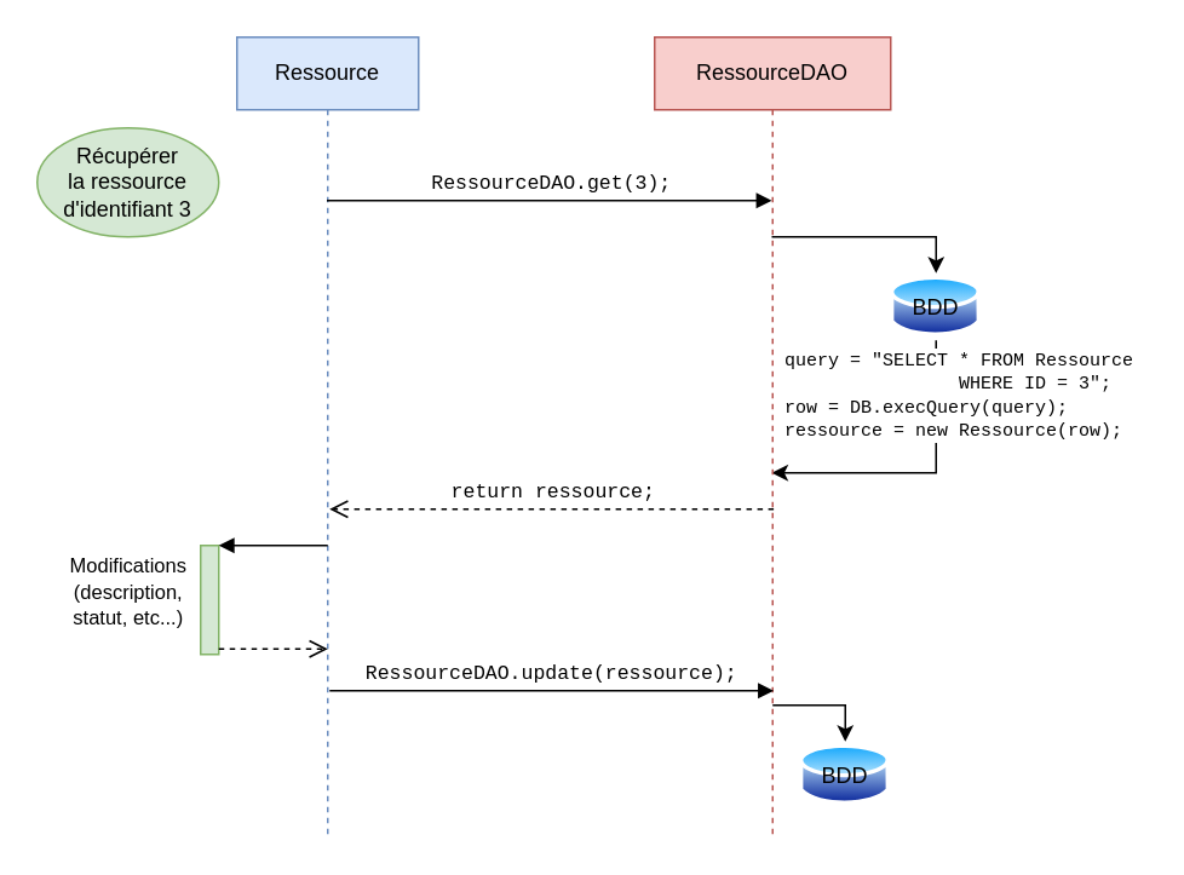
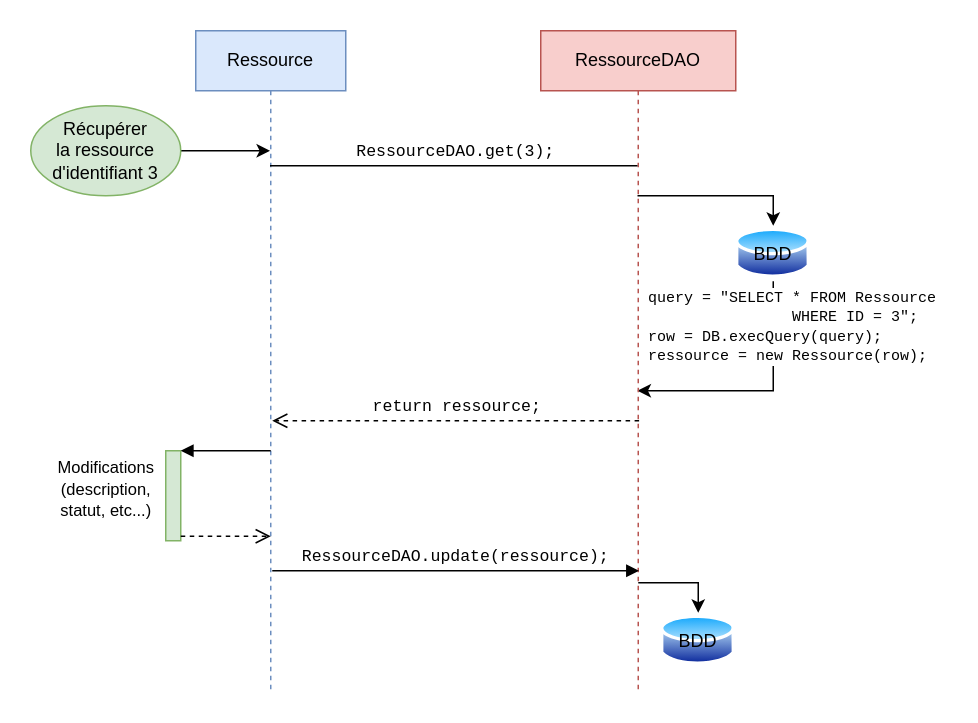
+ <mxCell id="10" style="edgeStyle=orthogonalEdgeStyle;rounded=0;orthogonalLoop=1;jettySize=auto;html=1;" edge="1" parent="1" source="11" target="3"><mxGeometry relative="1" as="geometry"><Array as="points"><mxPoint x="150" y="100" /><mxPoint x="150" y="100" /></Array></mxGeometry></mxCell>
- <mxCell id="9" value="&lt;font face=&quot;Courier New&quot;&gt;RessourceDAO.get(3);&lt;/font&gt;" style="html=1;verticalAlign=bottom;endArrow=block;rounded=0;" edge="1" parent="1" source="3" target="4"><mxGeometry width="80" relative="1" as="geometry"><mxPoint x="260" y="250" as="sourcePoint" /><mxPoint x="340" y="250" as="targetPoint" /><Array as="points"><mxPoint x="290" y="110" /></Array></mxGeometry></mxCell>
+ <mxCell id="9" value="&lt;font face=&quot;Courier New&quot;&gt;RessourceDAO.get(3);&lt;/font&gt;" style="html=1;verticalAlign=bottom;endArrow=none;rounded=0;" edge="1" parent="1" source="3" target="4"><mxGeometry width="80" relative="1" as="geometry"><mxPoint x="260" y="250" as="sourcePoint" /><mxPoint x="340" y="250" as="targetPoint" /><Array as="points"><mxPoint x="290" y="110" /></Array></mxGeometry></mxCell>
